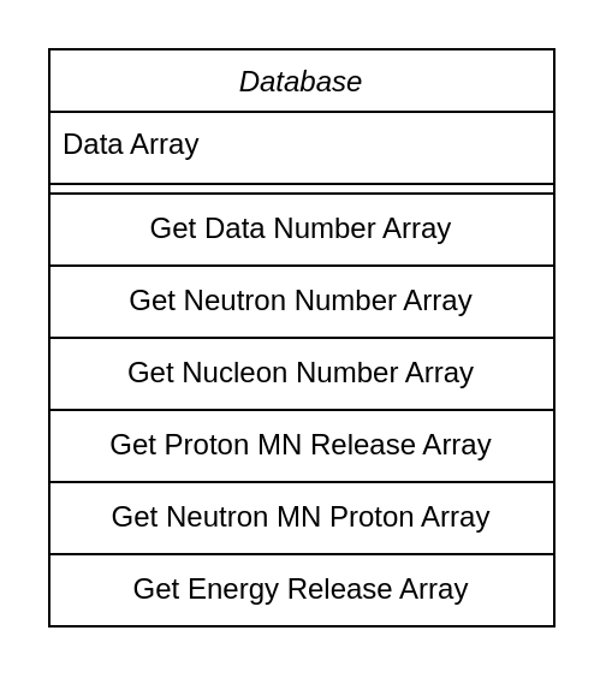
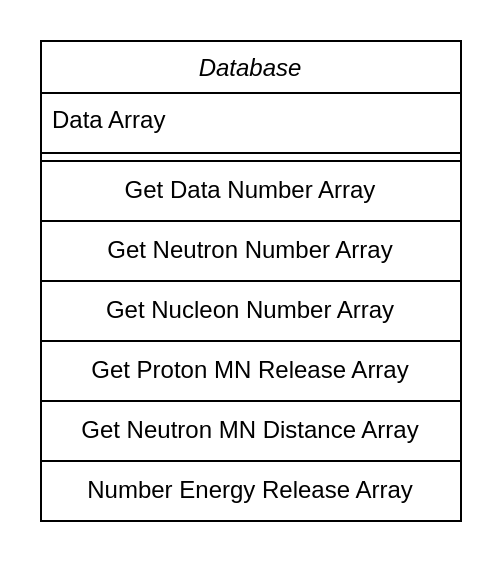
- <mxCell id="9" value="Get Neutron MN Proton Array" style="rounded=0;whiteSpace=wrap;html=1;fillColor=none;" vertex="1" parent="2"><mxGeometry y="180" width="210" height="30" as="geometry" /></mxCell>
+ <mxCell id="9" value="Get Neutron MN Distance Array" style="rounded=0;whiteSpace=wrap;html=1;fillColor=none;" vertex="1" parent="2"><mxGeometry y="180" width="210" height="30" as="geometry" /></mxCell>
- <mxCell id="10" value="Get Energy Release Array" style="rounded=0;whiteSpace=wrap;html=1;fillColor=none;" vertex="1" parent="2"><mxGeometry y="210" width="210" height="30" as="geometry" /></mxCell>
+ <mxCell id="10" value="Number Energy Release Array" style="rounded=0;whiteSpace=wrap;html=1;fillColor=none;" vertex="1" parent="2"><mxGeometry y="210" width="210" height="30" as="geometry" /></mxCell>
